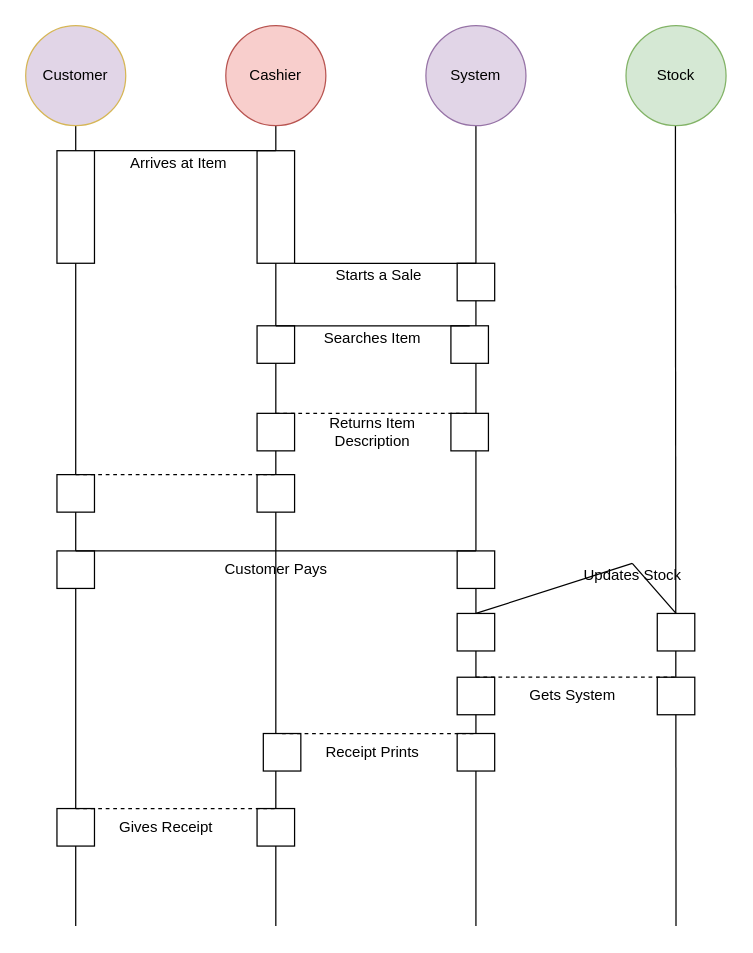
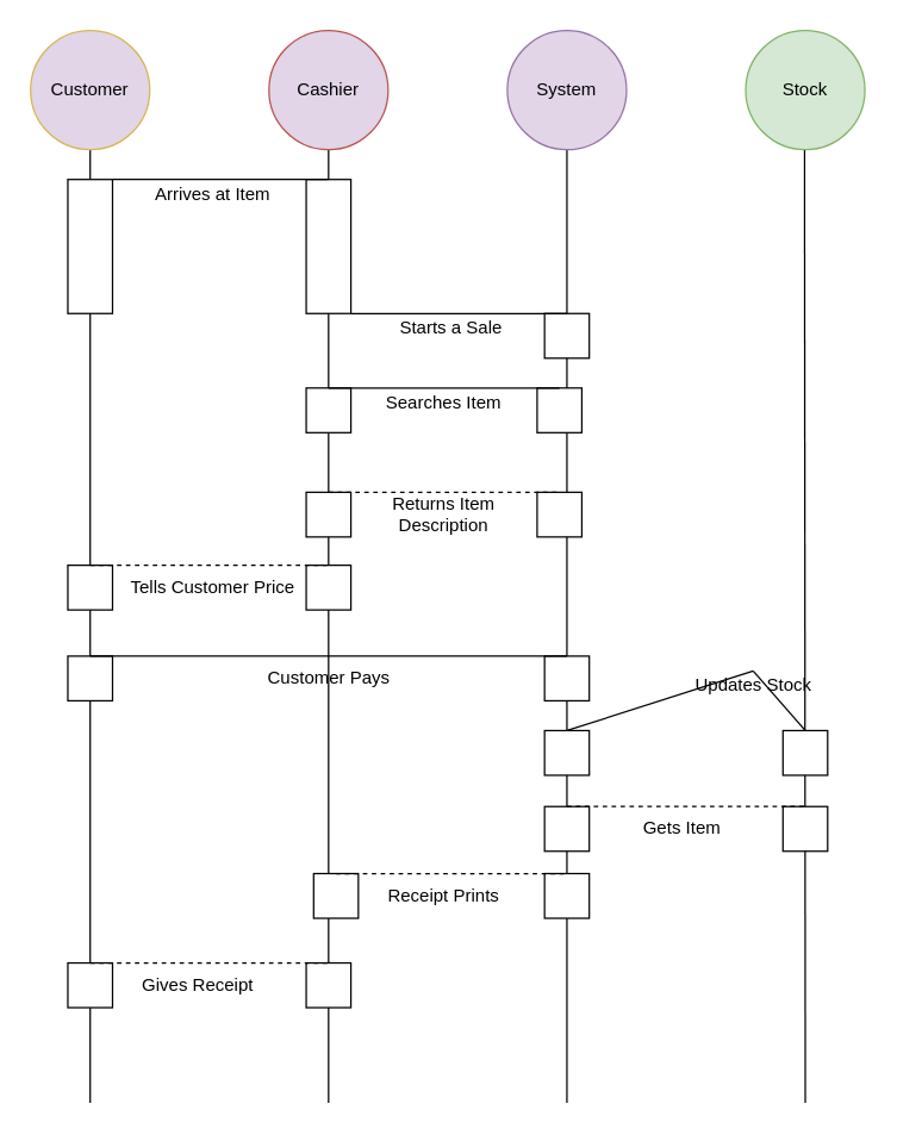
- <mxCell id="7" value="Cashier" style="ellipse;whiteSpace=wrap;html=1;aspect=fixed;fillColor=#f8cecc;strokeColor=#b85450;" parent="1" vertex="1"><mxGeometry x="180" y="20" width="80" height="80" as="geometry" /></mxCell>
+ <mxCell id="7" value="Cashier" style="ellipse;whiteSpace=wrap;html=1;aspect=fixed;fillColor=#e1d5e7;strokeColor=#b85450;" parent="1" vertex="1"><mxGeometry x="180" y="20" width="80" height="80" as="geometry" /></mxCell>
+ <mxCell id="26" value="&lt;div&gt;Tells Customer Price&lt;/div&gt;" style="text;html=1;strokeColor=none;fillColor=none;align=center;verticalAlign=middle;whiteSpace=wrap;rounded=0;" parent="1" vertex="1"><mxGeometry x="80" y="384" width="125" height="20" as="geometry" /></mxCell>
- <mxCell id="44" value="Gets System" style="text;html=1;strokeColor=none;fillColor=none;align=center;verticalAlign=middle;whiteSpace=wrap;rounded=0;" parent="1" vertex="1"><mxGeometry x="395" y="546" width="125" height="20" as="geometry" /></mxCell>
+ <mxCell id="44" value="Gets Item" style="text;html=1;strokeColor=none;fillColor=none;align=center;verticalAlign=middle;whiteSpace=wrap;rounded=0;" parent="1" vertex="1"><mxGeometry x="395" y="546" width="125" height="20" as="geometry" /></mxCell>
